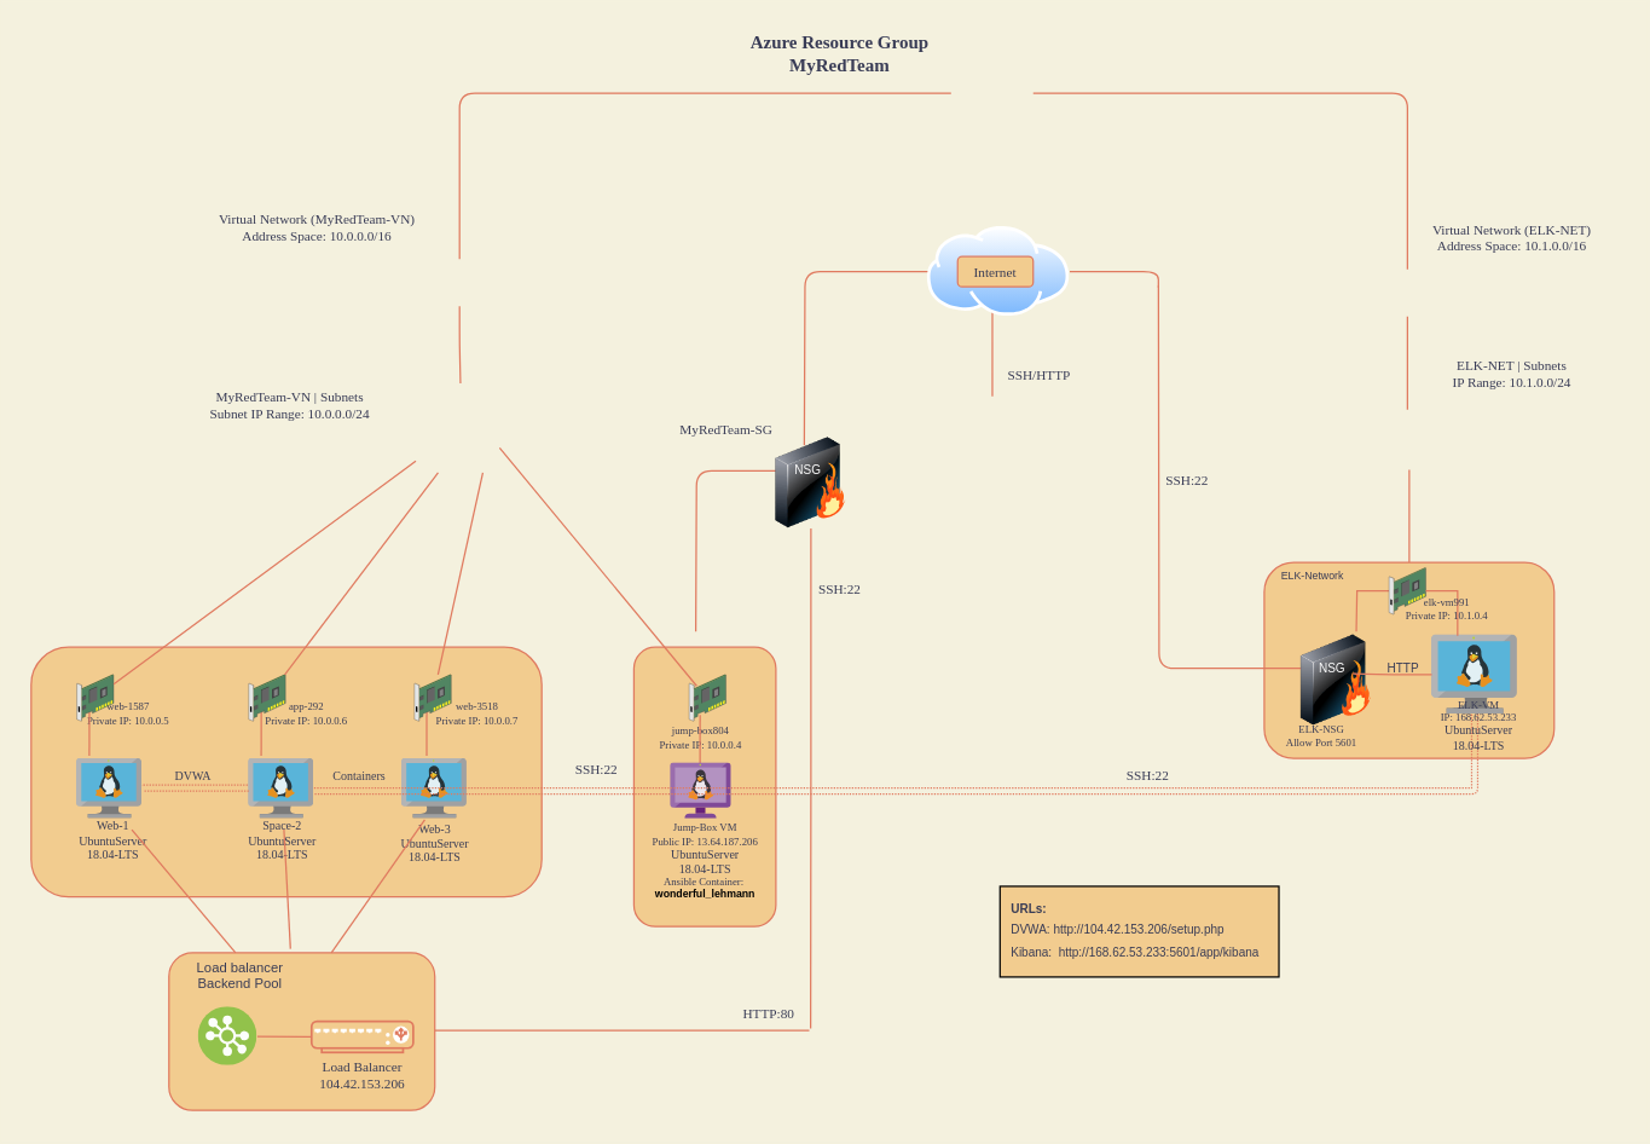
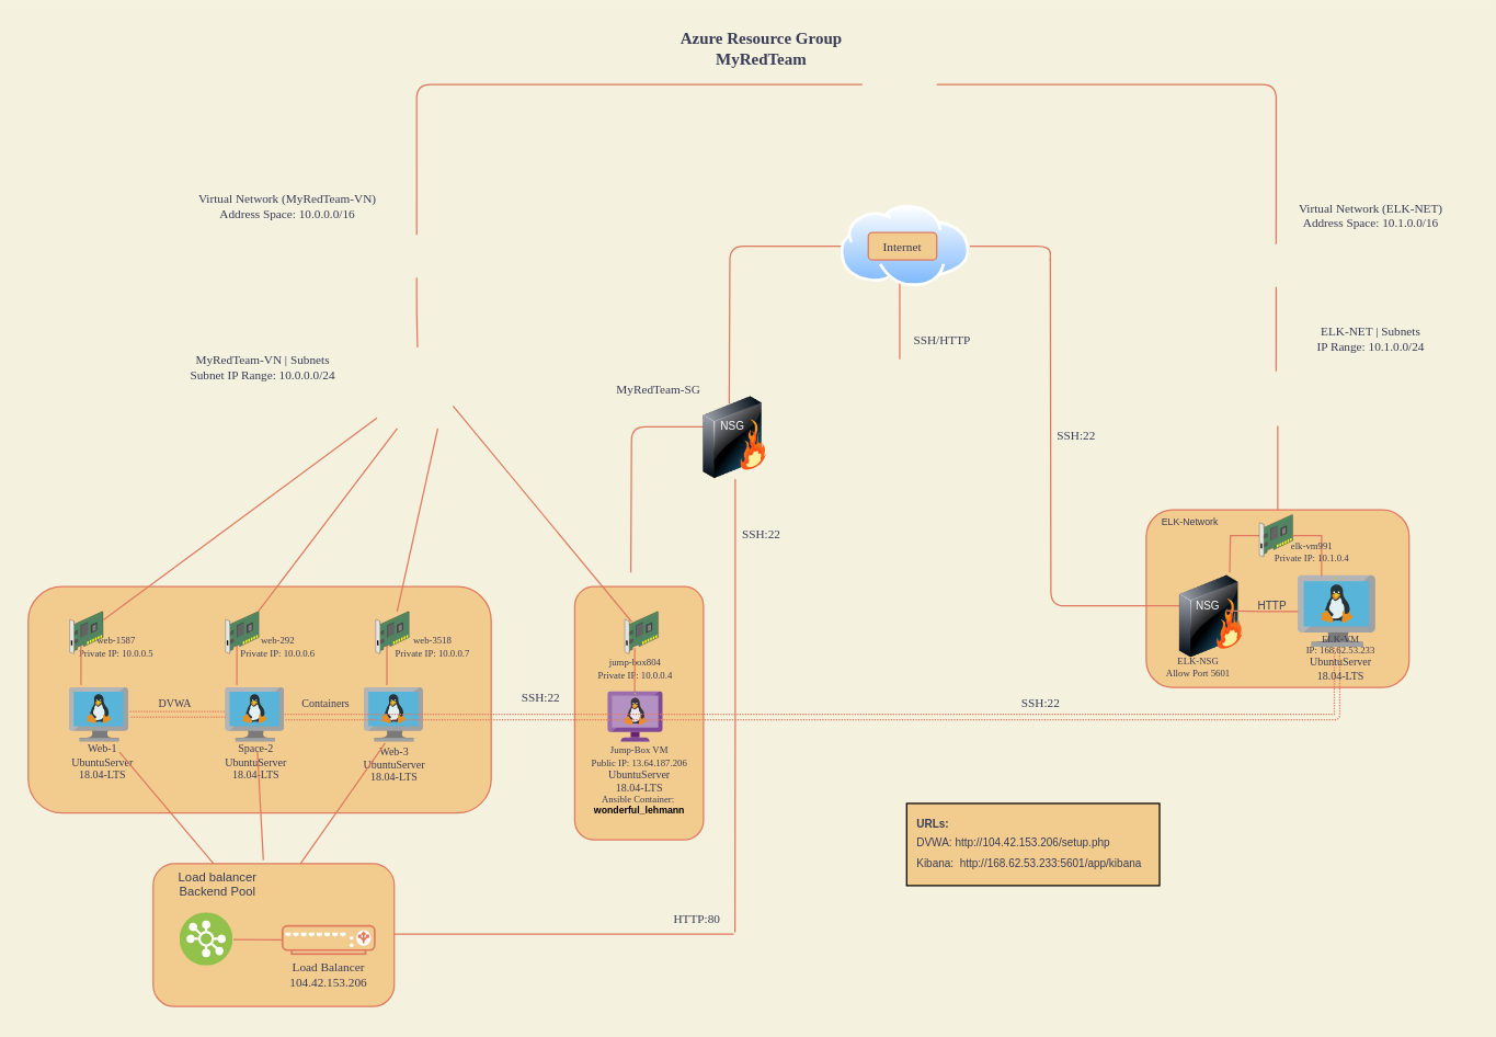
- <mxCell id="35" value="app-292&lt;br style=&quot;font-size: 7px;&quot;&gt;Private IP: 10.0.0.6" style="text;html=1;align=center;verticalAlign=middle;resizable=0;points=[];autosize=1;fontSize=7;fontFamily=Verdana;fontColor=#393C56;rounded=1;strokeWidth=1;" parent="1" vertex="1"><mxGeometry x="161.716" y="462.142" width="80" height="20" as="geometry" /></mxCell>
+ <mxCell id="35" value="web-292&lt;br style=&quot;font-size: 7px;&quot;&gt;Private IP: 10.0.0.6" style="text;html=1;align=center;verticalAlign=middle;resizable=0;points=[];autosize=1;fontSize=7;fontFamily=Verdana;fontColor=#393C56;rounded=1;strokeWidth=1;" parent="1" vertex="1"><mxGeometry x="161.716" y="462.142" width="80" height="20" as="geometry" /></mxCell>
